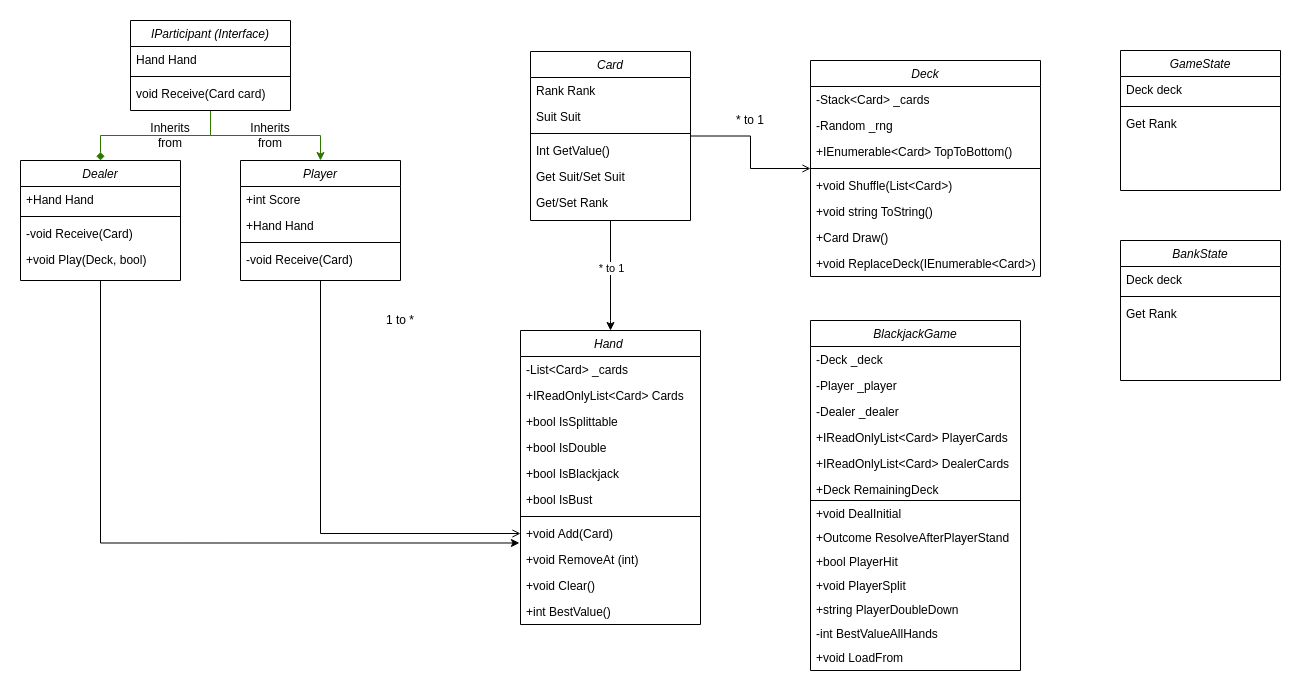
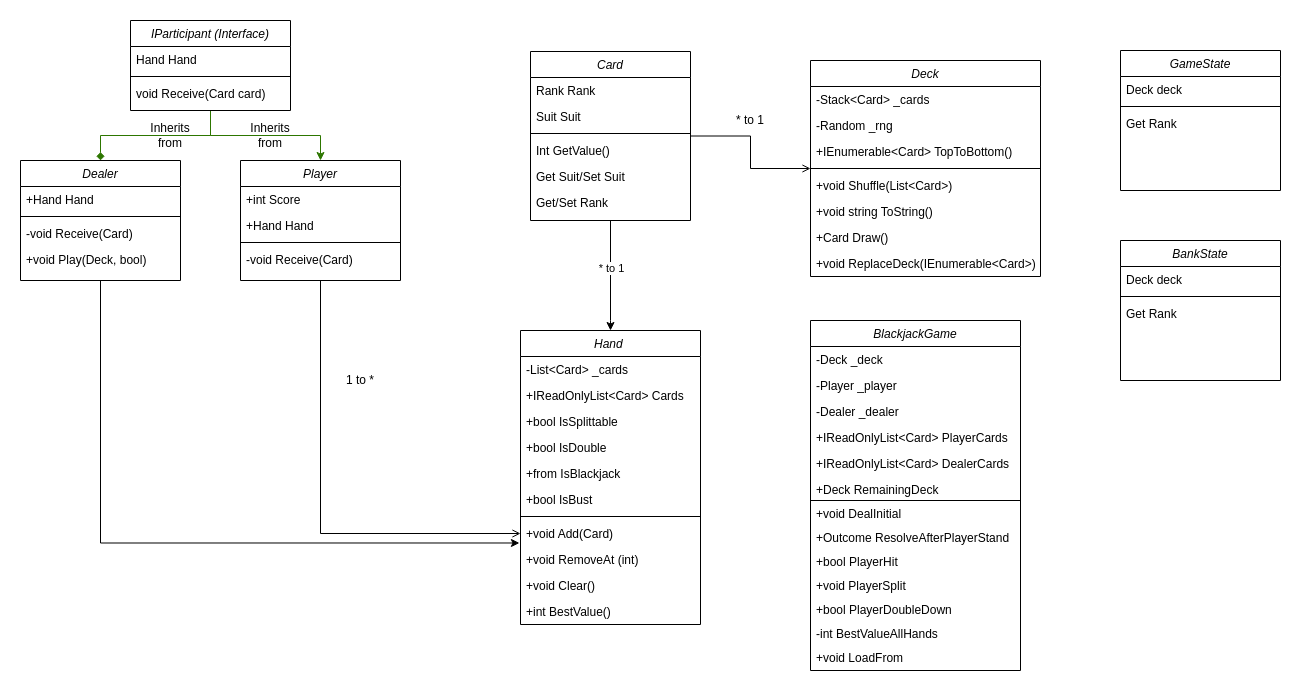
- <mxCell id="71" value="1 to *" style="text;html=1;align=center;verticalAlign=middle;whiteSpace=wrap;rounded=0;" parent="1" vertex="1"><mxGeometry x="370" y="310" width="60" height="20" as="geometry" /></mxCell>
+ <mxCell id="71" value="1 to *" style="text;html=1;align=center;verticalAlign=middle;whiteSpace=wrap;rounded=0;" parent="1" vertex="1"><mxGeometry x="330" y="370" width="60" height="20" as="geometry" /></mxCell>
- <mxCell id="26" value="+bool IsBlackjack" style="text;align=left;verticalAlign=top;spacingLeft=4;spacingRight=4;overflow=hidden;rotatable=0;points=[[0,0.5],[1,0.5]];portConstraint=eastwest;" vertex="1" parent="21"><mxGeometry y="130" width="180" height="26" as="geometry" /></mxCell>
+ <mxCell id="26" value="+from IsBlackjack" style="text;align=left;verticalAlign=top;spacingLeft=4;spacingRight=4;overflow=hidden;rotatable=0;points=[[0,0.5],[1,0.5]];portConstraint=eastwest;" vertex="1" parent="21"><mxGeometry y="130" width="180" height="26" as="geometry" /></mxCell>
- <mxCell id="45" value="+string PlayerDoubleDown" style="text;align=left;verticalAlign=top;spacingLeft=4;spacingRight=4;overflow=hidden;rotatable=0;points=[[0,0.5],[1,0.5]];portConstraint=eastwest;" vertex="1" parent="33"><mxGeometry y="276" width="210" height="24" as="geometry" /></mxCell>
+ <mxCell id="45" value="+bool PlayerDoubleDown" style="text;align=left;verticalAlign=top;spacingLeft=4;spacingRight=4;overflow=hidden;rotatable=0;points=[[0,0.5],[1,0.5]];portConstraint=eastwest;" vertex="1" parent="33"><mxGeometry y="276" width="210" height="24" as="geometry" /></mxCell>
